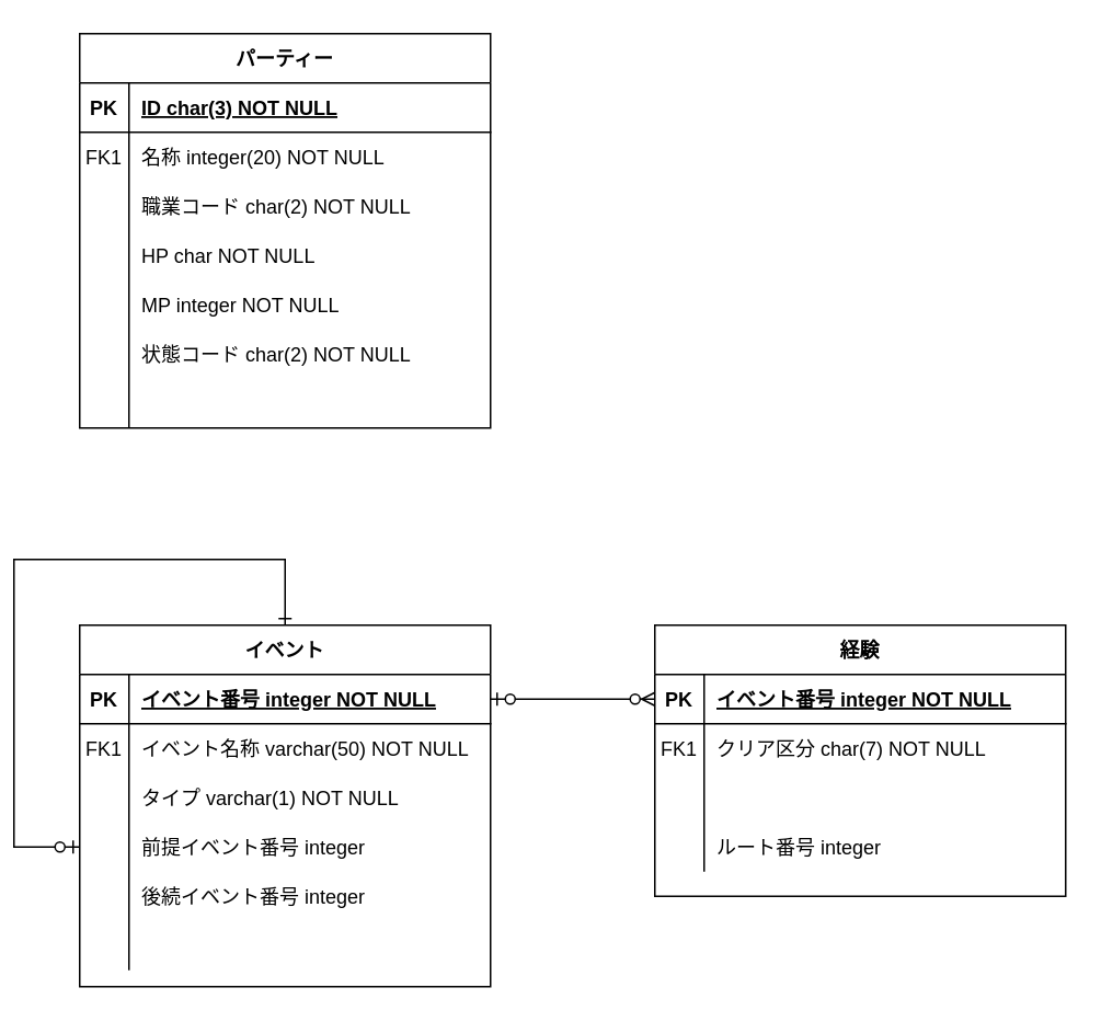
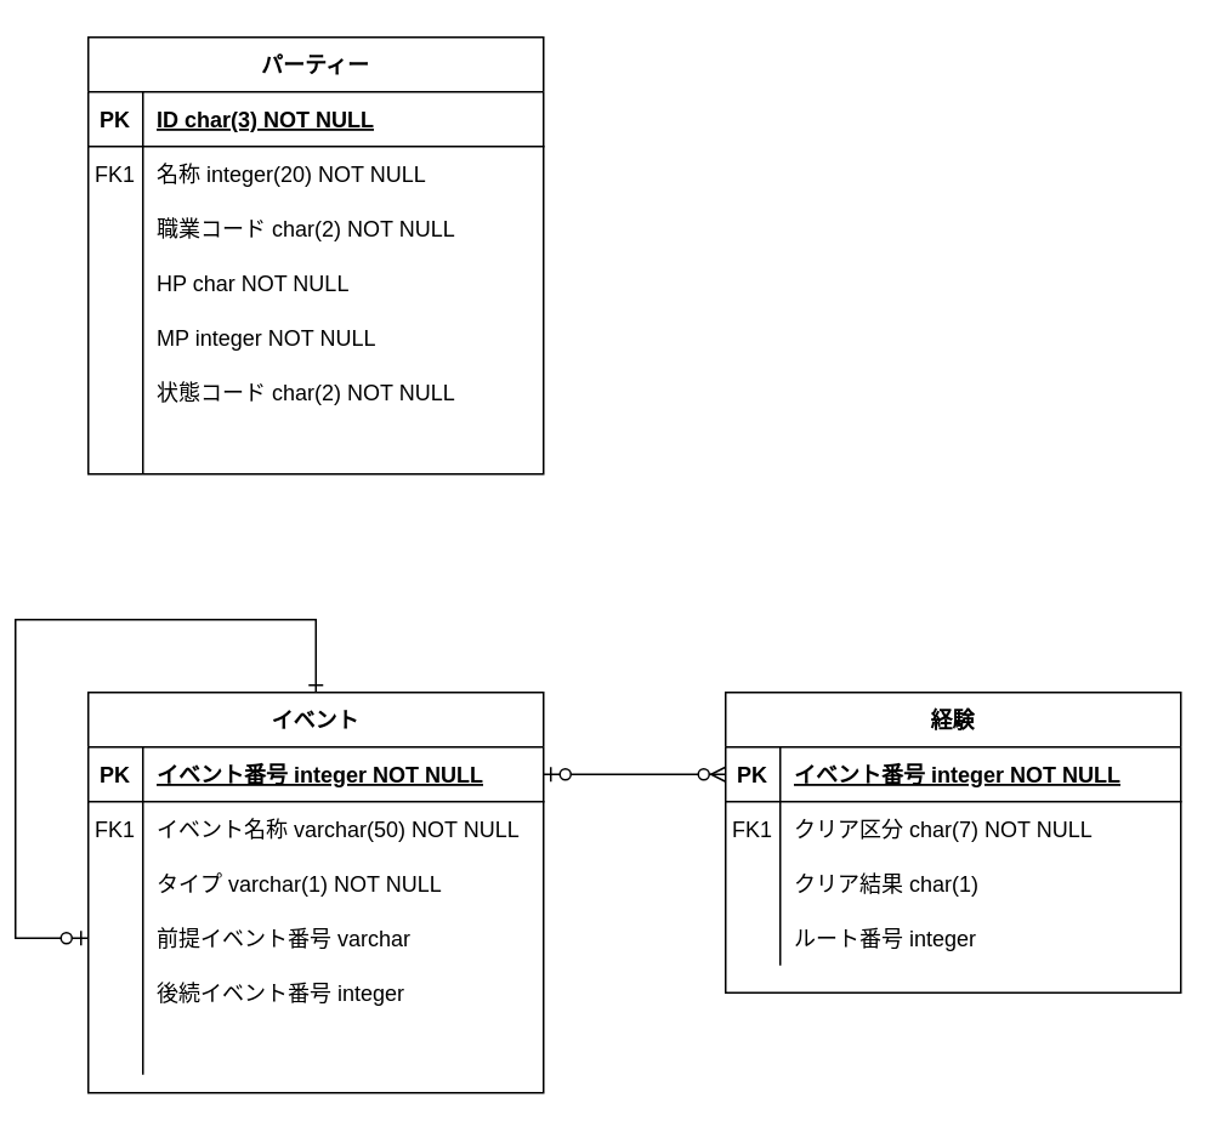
+ <mxCell id="33" value="クリア結果 char(1)" style="shape=partialRectangle;overflow=hidden;connectable=0;fillColor=none;top=0;left=0;bottom=0;right=0;align=left;spacingLeft=6;" vertex="1" parent="31"><mxGeometry x="30" width="220" height="30" as="geometry" /></mxCell>
- <mxCell id="16" value="前提イベント番号 integer" style="shape=partialRectangle;overflow=hidden;connectable=0;fillColor=none;top=0;left=0;bottom=0;right=0;align=left;spacingLeft=6;" vertex="1" parent="14"><mxGeometry x="30" width="220" height="30" as="geometry" /></mxCell>
+ <mxCell id="16" value="前提イベント番号 varchar" style="shape=partialRectangle;overflow=hidden;connectable=0;fillColor=none;top=0;left=0;bottom=0;right=0;align=left;spacingLeft=6;" vertex="1" parent="14"><mxGeometry x="30" width="220" height="30" as="geometry" /></mxCell>
